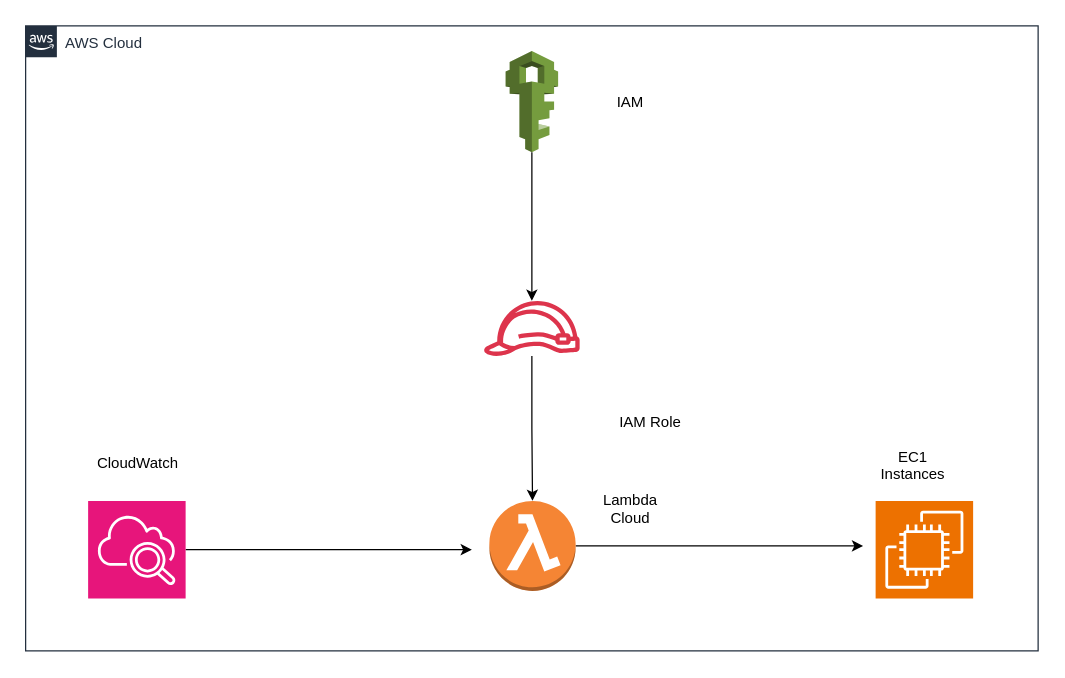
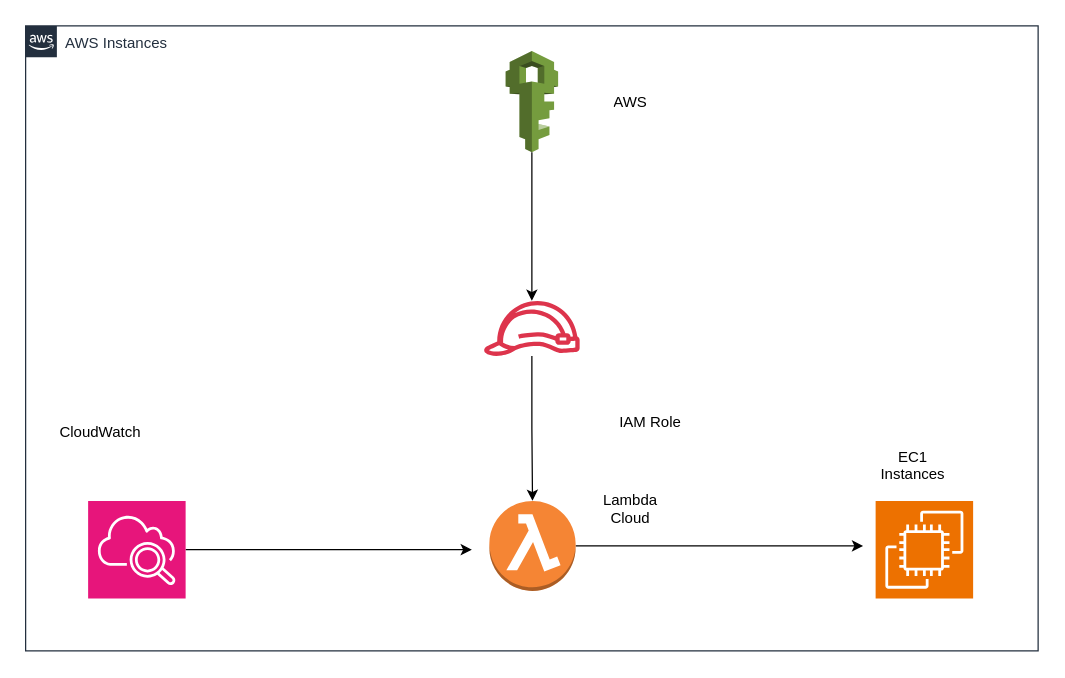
- <mxCell id="2" value="AWS Cloud" style="points=[[0,0],[0.25,0],[0.5,0],[0.75,0],[1,0],[1,0.25],[1,0.5],[1,0.75],[1,1],[0.75,1],[0.5,1],[0.25,1],[0,1],[0,0.75],[0,0.5],[0,0.25]];outlineConnect=0;gradientColor=none;html=1;whiteSpace=wrap;fontSize=12;fontStyle=0;container=1;pointerEvents=0;collapsible=0;recursiveResize=0;shape=mxgraph.aws4.group;grIcon=mxgraph.aws4.group_aws_cloud_alt;strokeColor=#232F3E;fillColor=none;verticalAlign=top;align=left;spacingLeft=30;fontColor=#232F3E;dashed=0;" vertex="1" parent="1"><mxGeometry x="20" y="20" width="810" height="500" as="geometry" /></mxCell>
+ <mxCell id="2" value="AWS Instances" style="points=[[0,0],[0.25,0],[0.5,0],[0.75,0],[1,0],[1,0.25],[1,0.5],[1,0.75],[1,1],[0.75,1],[0.5,1],[0.25,1],[0,1],[0,0.75],[0,0.5],[0,0.25]];outlineConnect=0;gradientColor=none;html=1;whiteSpace=wrap;fontSize=12;fontStyle=0;container=1;pointerEvents=0;collapsible=0;recursiveResize=0;shape=mxgraph.aws4.group;grIcon=mxgraph.aws4.group_aws_cloud_alt;strokeColor=#232F3E;fillColor=none;verticalAlign=top;align=left;spacingLeft=30;fontColor=#232F3E;dashed=0;" vertex="1" parent="1"><mxGeometry x="20" y="20" width="810" height="500" as="geometry" /></mxCell>
- <mxCell id="14" value="IAM" style="text;html=1;strokeColor=none;fillColor=none;align=center;verticalAlign=middle;whiteSpace=wrap;overflow=hidden;" vertex="1" parent="2"><mxGeometry x="444" y="50.5" width="80" height="20" as="geometry" /></mxCell>
+ <mxCell id="14" value="AWS" style="text;html=1;strokeColor=none;fillColor=none;align=center;verticalAlign=middle;whiteSpace=wrap;overflow=hidden;" vertex="1" parent="2"><mxGeometry x="444" y="50.5" width="80" height="20" as="geometry" /></mxCell>
- <mxCell id="12" value="CloudWatch" style="text;html=1;strokeColor=none;fillColor=none;align=center;verticalAlign=middle;whiteSpace=wrap;overflow=hidden;" vertex="1" parent="2"><mxGeometry x="50" y="340" width="80" height="20" as="geometry" /></mxCell>
+ <mxCell id="12" value="CloudWatch" style="text;html=1;strokeColor=none;fillColor=none;align=center;verticalAlign=middle;whiteSpace=wrap;overflow=hidden;" vertex="1" parent="2"><mxGeometry x="20" y="315" width="80" height="20" as="geometry" /></mxCell>
